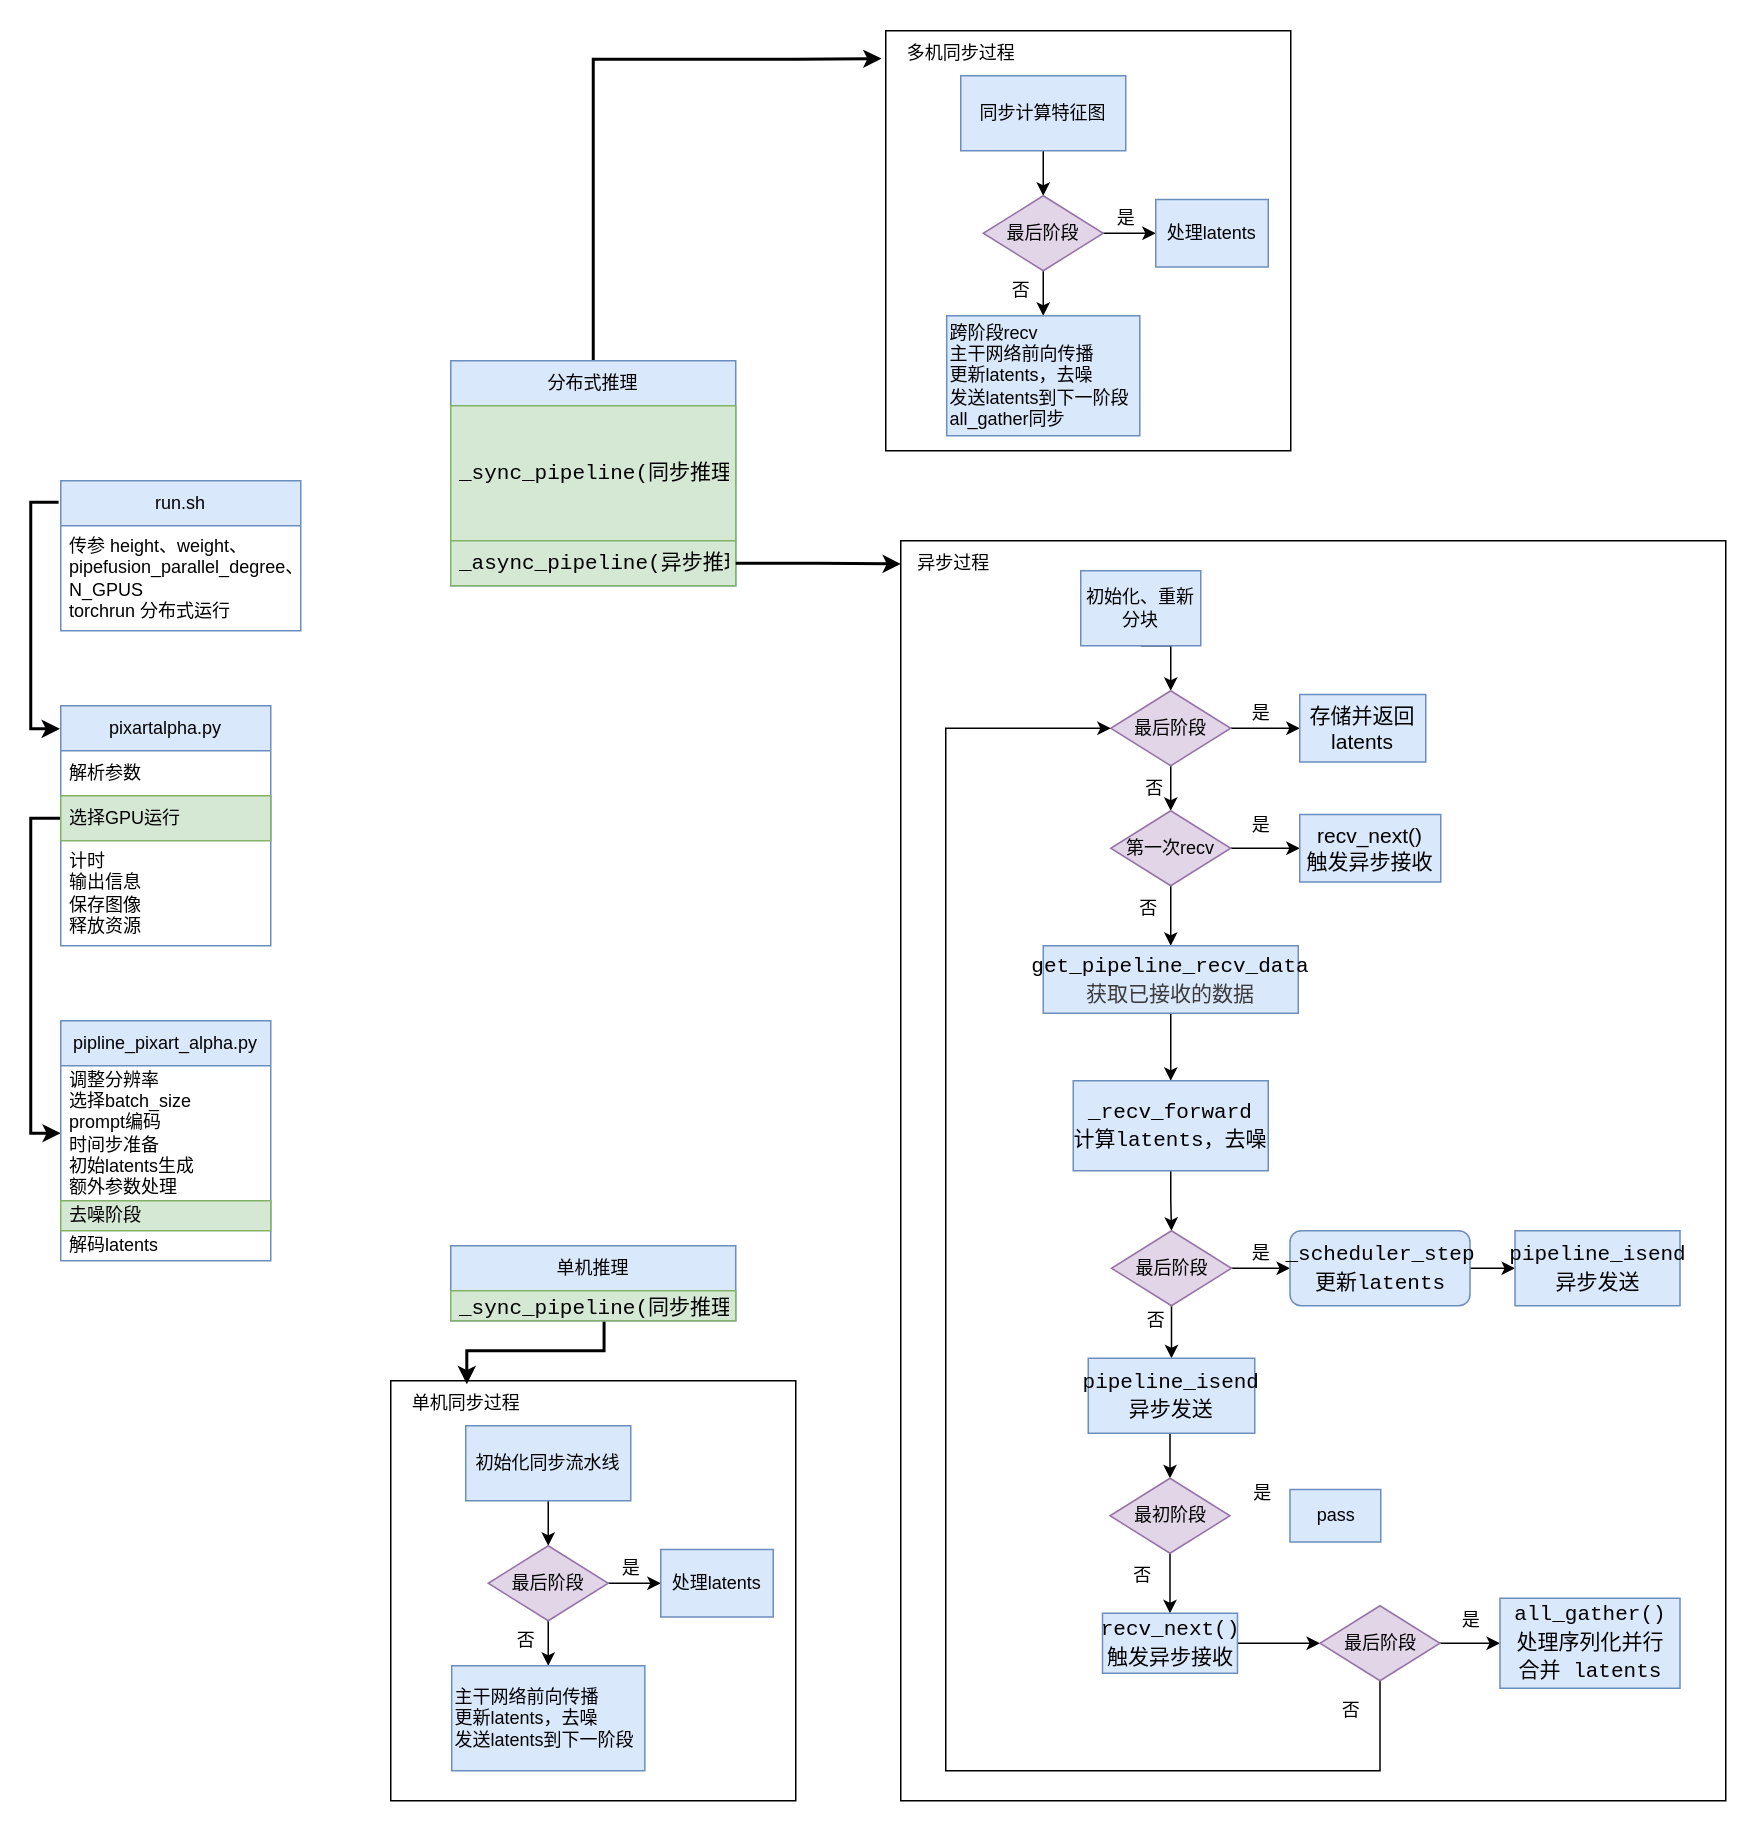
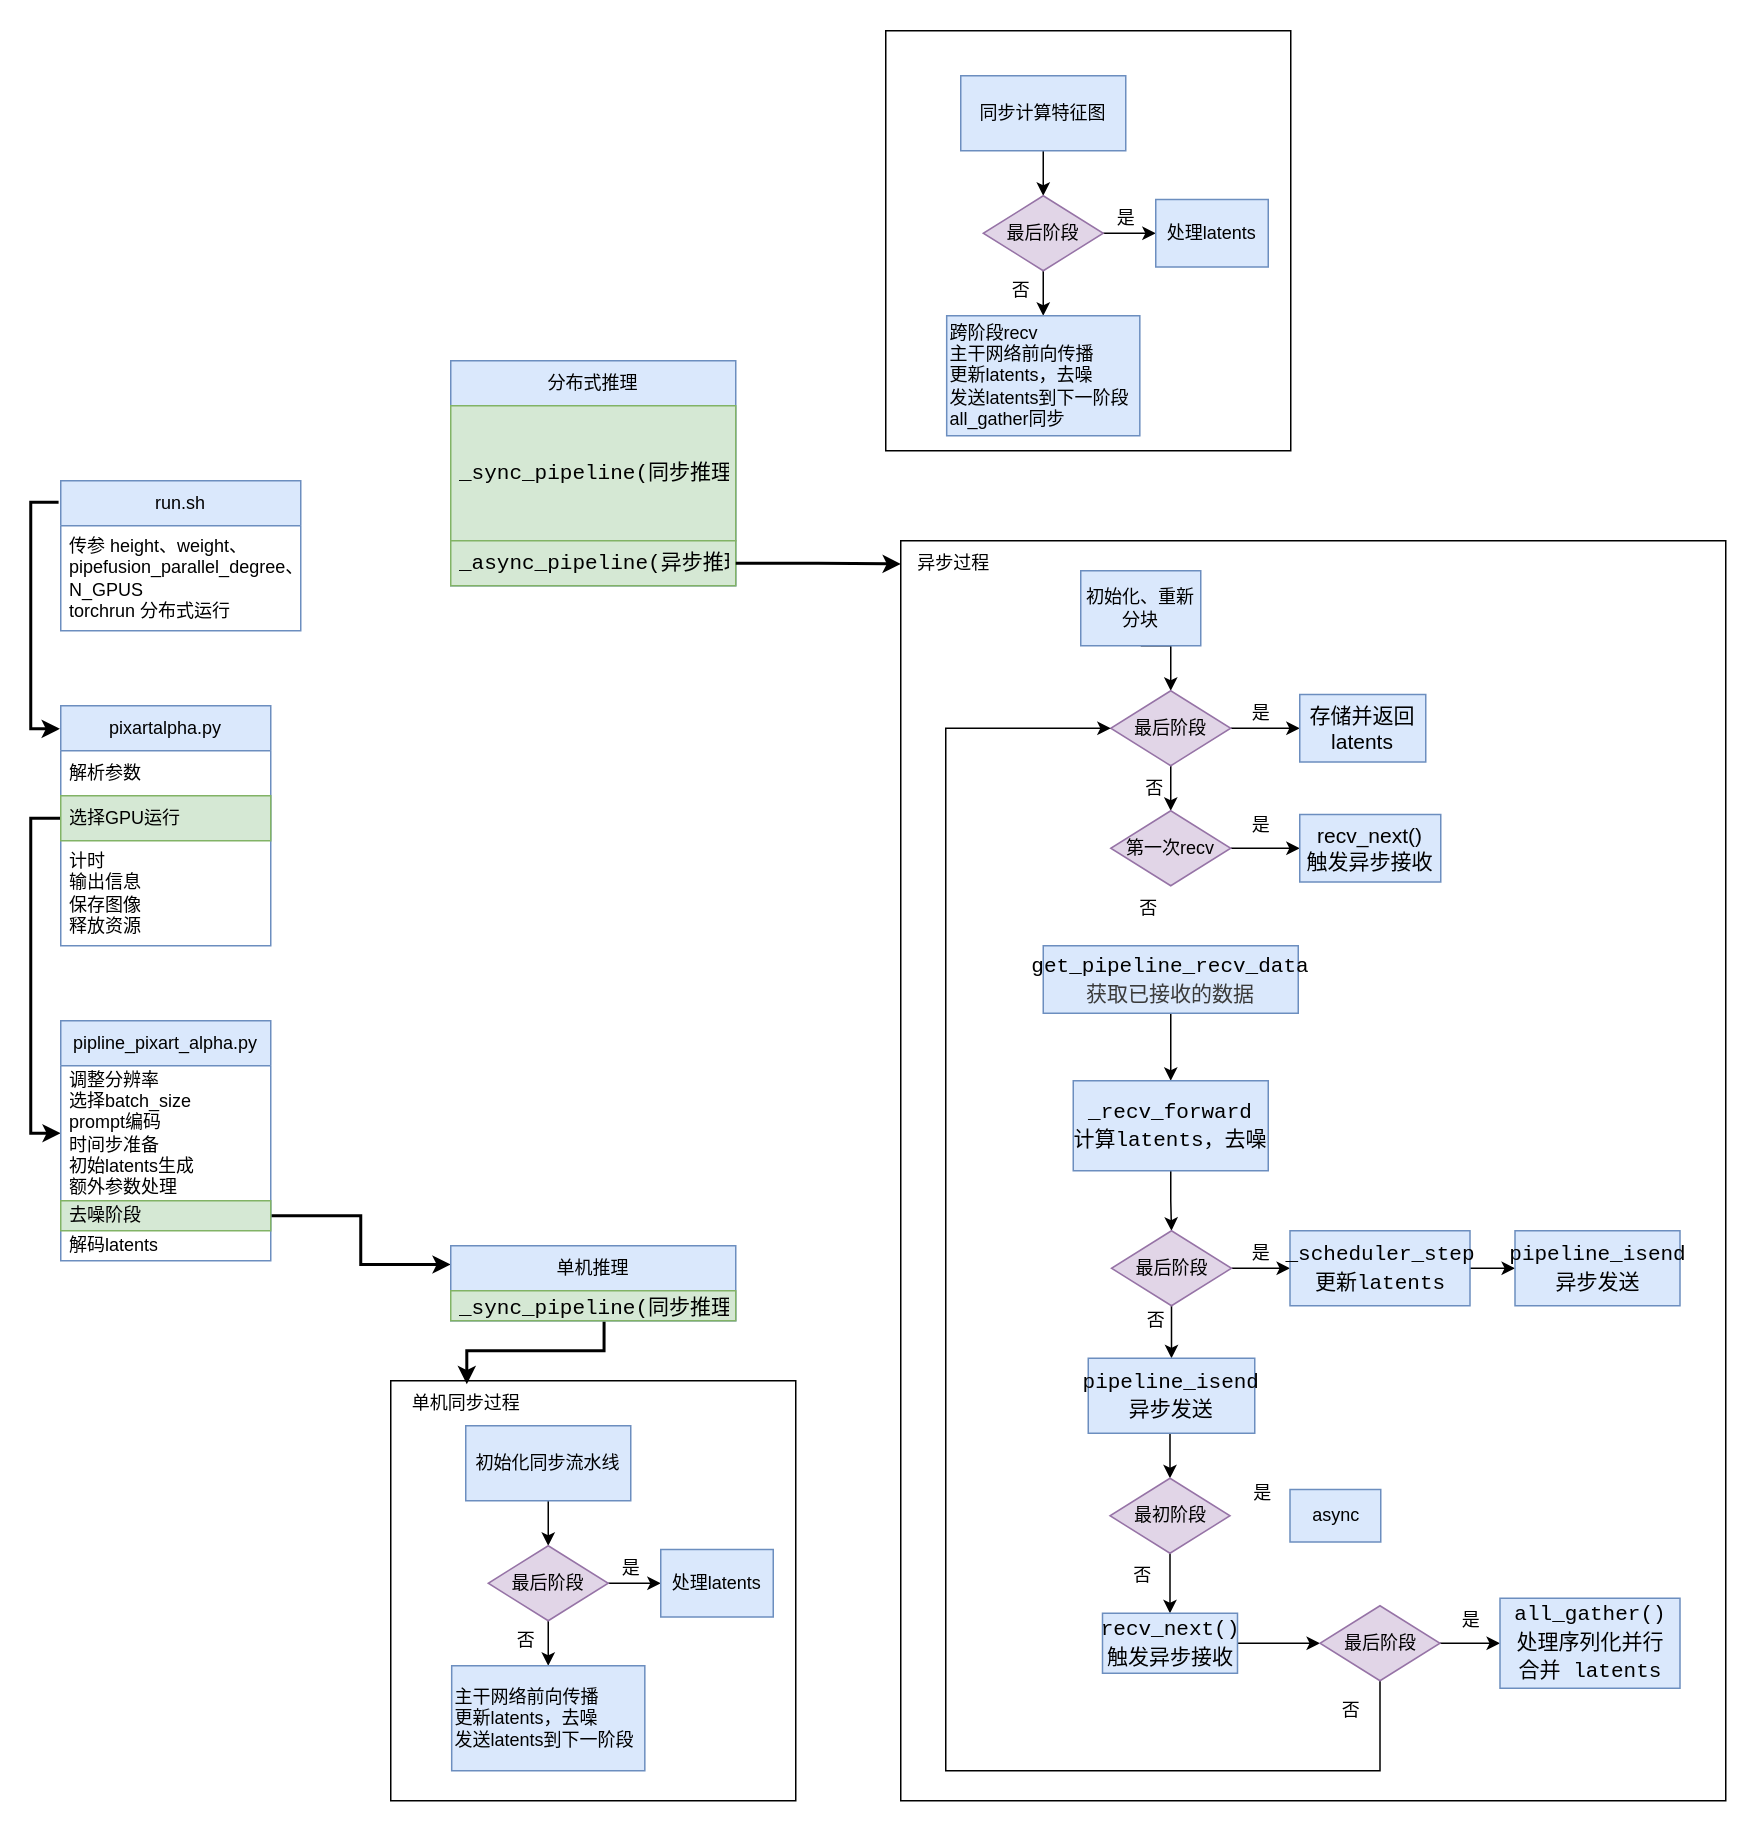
- <mxCell id="76" value="多机同步过程" style="text;html=1;align=center;verticalAlign=middle;resizable=0;points=[];autosize=1;strokeColor=none;fillColor=none;" vertex="1" parent="65"><mxGeometry width="100" height="30" as="geometry" /></mxCell>
- <mxCell id="15" value="" style="edgeStyle=orthogonalEdgeStyle;rounded=0;orthogonalLoop=1;jettySize=auto;html=1;entryX=-0.028;entryY=0.619;entryDx=0;entryDy=0;entryPerimeter=0;strokeWidth=2;" edge="1" parent="1" source="16" target="76"><mxGeometry relative="1" as="geometry"><Array as="points"><mxPoint x="395" y="39" /><mxPoint x="530" y="39" /></Array></mxGeometry></mxCell>
- <mxCell id="31" value="" style="edgeStyle=orthogonalEdgeStyle;rounded=0;orthogonalLoop=1;jettySize=auto;html=1;" edge="1" parent="21" source="32" target="37"><mxGeometry relative="1" as="geometry" /></mxCell>
+ <mxCell id="10" value="" style="edgeStyle=orthogonalEdgeStyle;rounded=0;orthogonalLoop=1;jettySize=auto;html=1;exitX=1;exitY=0.5;exitDx=0;exitDy=0;entryX=0;entryY=0.25;entryDx=0;entryDy=0;strokeWidth=2;" edge="1" parent="1" source="13" target="19"><mxGeometry relative="1" as="geometry"><mxPoint x="730" y="355" as="targetPoint" /></mxGeometry></mxCell>
- <mxCell id="46" value="&lt;div style=&quot;color: rgb(59, 59, 59); font-family: Consolas, &amp;quot;Courier New&amp;quot;, monospace; font-weight: normal; font-size: 14px; line-height: 19px; white-space: pre;&quot;&gt;&lt;div&gt;&lt;span style=&quot;color: rgb(0, 0, 0);&quot;&gt;_scheduler_step&lt;/span&gt;&lt;/div&gt;&lt;div&gt;&lt;span style=&quot;color: rgb(0, 0, 0);&quot;&gt;更新latents&lt;/span&gt;&lt;/div&gt;&lt;/div&gt;" style="whiteSpace=wrap;html=1;fillColor=#dae8fc;strokeColor=#6c8ebf;rounded=1;" vertex="1" parent="21"><mxGeometry x="259.5" y="460" width="120" height="50" as="geometry" /></mxCell>
+ <mxCell id="46" value="&lt;div style=&quot;color: rgb(59, 59, 59); font-family: Consolas, &amp;quot;Courier New&amp;quot;, monospace; font-weight: normal; font-size: 14px; line-height: 19px; white-space: pre;&quot;&gt;&lt;div&gt;&lt;span style=&quot;color: rgb(0, 0, 0);&quot;&gt;_scheduler_step&lt;/span&gt;&lt;/div&gt;&lt;div&gt;&lt;span style=&quot;color: rgb(0, 0, 0);&quot;&gt;更新latents&lt;/span&gt;&lt;/div&gt;&lt;/div&gt;" style="whiteSpace=wrap;html=1;fillColor=#dae8fc;strokeColor=#6c8ebf;" vertex="1" parent="21"><mxGeometry x="259.5" y="460" width="120" height="50" as="geometry" /></mxCell>
- <mxCell id="53" value="pass" style="whiteSpace=wrap;html=1;fillColor=#dae8fc;strokeColor=#6c8ebf;" vertex="1" parent="21"><mxGeometry x="259.5" y="632.5" width="60.5" height="35" as="geometry" /></mxCell>
+ <mxCell id="53" value="async" style="whiteSpace=wrap;html=1;fillColor=#dae8fc;strokeColor=#6c8ebf;" vertex="1" parent="21"><mxGeometry x="259.5" y="632.5" width="60.5" height="35" as="geometry" /></mxCell>
